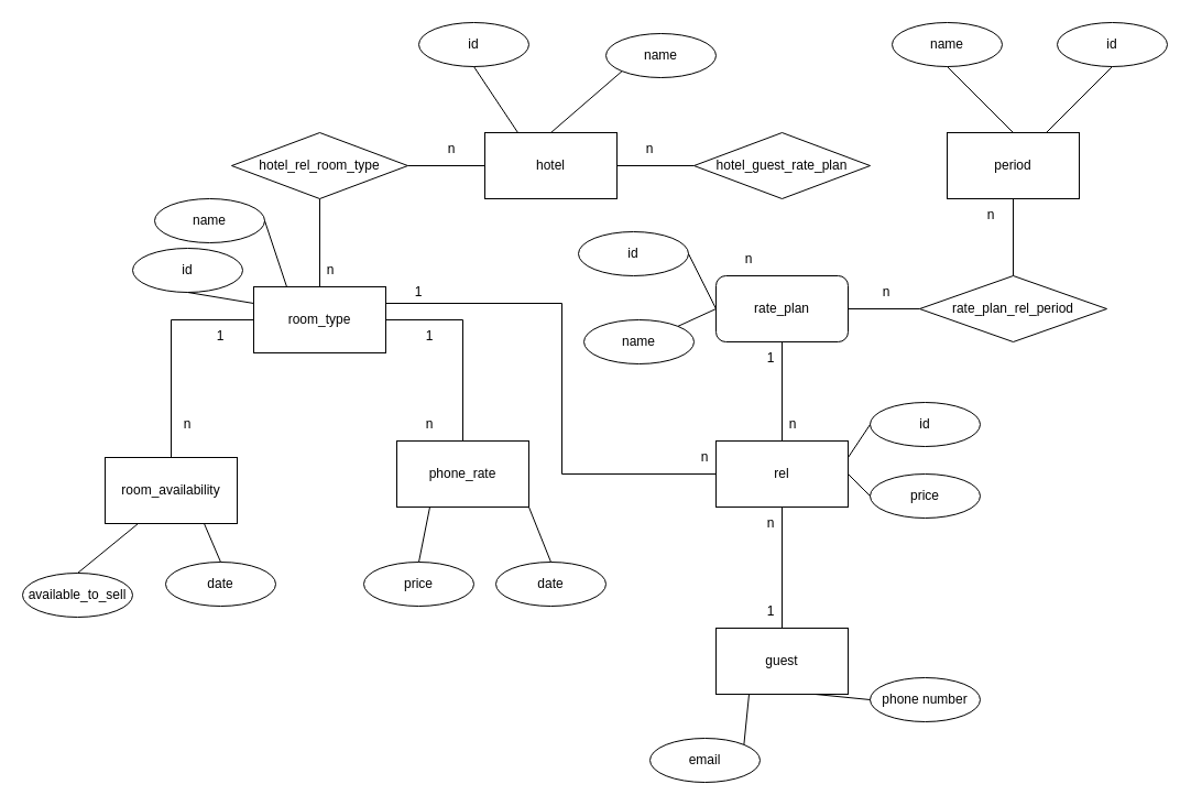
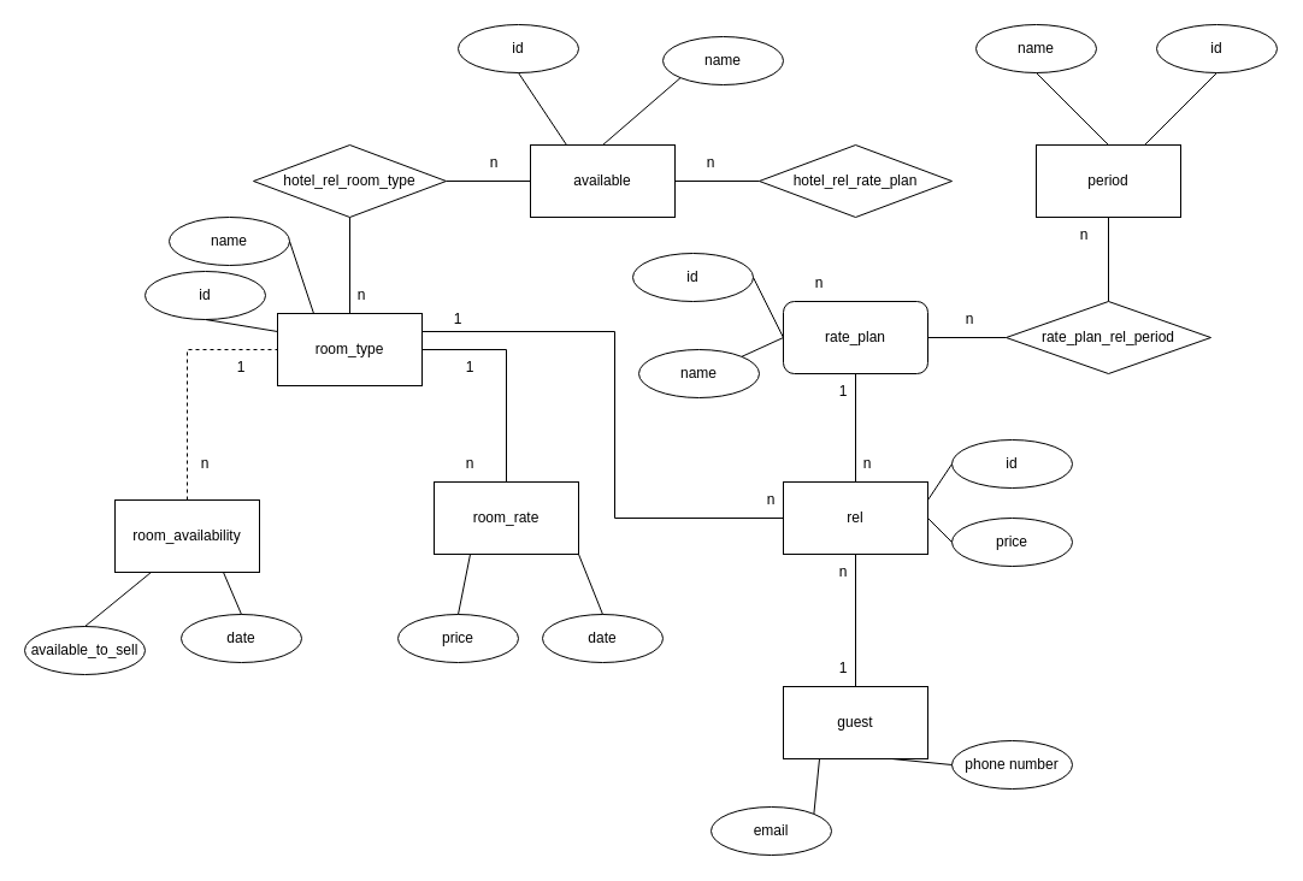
- <mxCell id="4" value="hotel" style="rounded=0;whiteSpace=wrap;html=1;" vertex="1" parent="1"><mxGeometry x="440" y="120" width="120" height="60" as="geometry" /></mxCell>
+ <mxCell id="4" value="available" style="rounded=0;whiteSpace=wrap;html=1;" vertex="1" parent="1"><mxGeometry x="440" y="120" width="120" height="60" as="geometry" /></mxCell>
- <mxCell id="20" value="hotel_guest_rate_plan" style="shape=rhombus;perimeter=rhombusPerimeter;whiteSpace=wrap;html=1;align=center;" vertex="1" parent="1"><mxGeometry x="630" y="120" width="160" height="60" as="geometry" /></mxCell>
+ <mxCell id="20" value="hotel_rel_rate_plan" style="shape=rhombus;perimeter=rhombusPerimeter;whiteSpace=wrap;html=1;align=center;" vertex="1" parent="1"><mxGeometry x="630" y="120" width="160" height="60" as="geometry" /></mxCell>
- <mxCell id="16" style="edgeStyle=orthogonalEdgeStyle;rounded=0;orthogonalLoop=1;jettySize=auto;html=1;exitX=0.5;exitY=0;exitDx=0;exitDy=0;entryX=0;entryY=0.5;entryDx=0;entryDy=0;endArrow=none;endFill=0;" edge="1" parent="1" source="17" target="6"><mxGeometry relative="1" as="geometry" /></mxCell>
+ <mxCell id="16" style="edgeStyle=orthogonalEdgeStyle;rounded=0;orthogonalLoop=1;jettySize=auto;html=1;exitX=0.5;exitY=0;exitDx=0;exitDy=0;entryX=0;entryY=0.5;entryDx=0;entryDy=0;endArrow=none;endFill=0;dashed=1;" edge="1" parent="1" source="17" target="6"><mxGeometry relative="1" as="geometry" /></mxCell>
- <mxCell id="8" value="phone_rate" style="rounded=0;whiteSpace=wrap;html=1;" vertex="1" parent="1"><mxGeometry x="360" y="400" width="120" height="60" as="geometry" /></mxCell>
+ <mxCell id="8" value="room_rate" style="rounded=0;whiteSpace=wrap;html=1;" vertex="1" parent="1"><mxGeometry x="360" y="400" width="120" height="60" as="geometry" /></mxCell>
